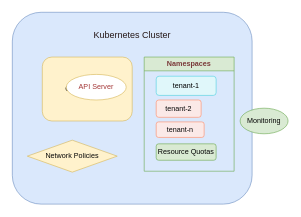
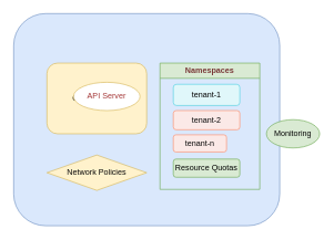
- <mxCell id="10" value="Kubernetes Cluster" style="text;strokeColor=none;align=center;fillColor=none;html=1;verticalAlign=middle;whiteSpace=wrap;rounded=0;fontSize=15;fontColor=#261818;" vertex="1" parent="2"><mxGeometry x="95" y="21.333" width="210" height="32" as="geometry" /></mxCell>
- <mxCell id="5" value="&lt;font color=&quot;#080808&quot;&gt;tenant-2&lt;/font&gt;" style="rounded=1;whiteSpace=wrap;html=1;fillColor=#fbe9e7;strokeColor=#ff8a65;" parent="3" vertex="1"><mxGeometry x="20" y="71.616" width="75" height="28.955" as="geometry" /></mxCell>
+ <mxCell id="5" value="&lt;font color=&quot;#080808&quot;&gt;tenant-2&lt;/font&gt;" style="rounded=1;whiteSpace=wrap;html=1;fillColor=#fbe9e7;strokeColor=#ff8a65;" parent="3" vertex="1"><mxGeometry x="20" y="71.616" width="100" height="28.955" as="geometry" /></mxCell>
- <mxCell id="9" value="&lt;font color=&quot;#050505&quot;&gt;Network Policies&lt;/font&gt;" style="rhombus;whiteSpace=wrap;html=1;fillColor=#fff2cc;strokeColor=#d6b656;" parent="2" vertex="1"><mxGeometry x="25" y="213.333" width="150" height="53.333" as="geometry" /></mxCell>
+ <mxCell id="9" value="&lt;font color=&quot;#050505&quot;&gt;Network Policies&lt;/font&gt;" style="rhombus;whiteSpace=wrap;html=1;fillColor=#fff2cc;strokeColor=#d6b656;" parent="2" vertex="1"><mxGeometry x="50" y="213.333" width="150" height="53.333" as="geometry" /></mxCell>
